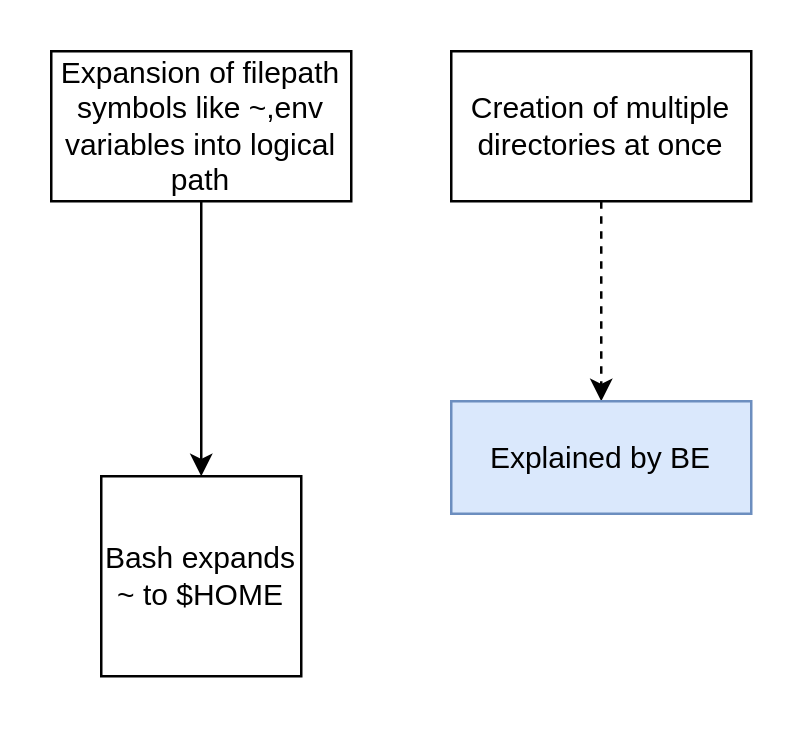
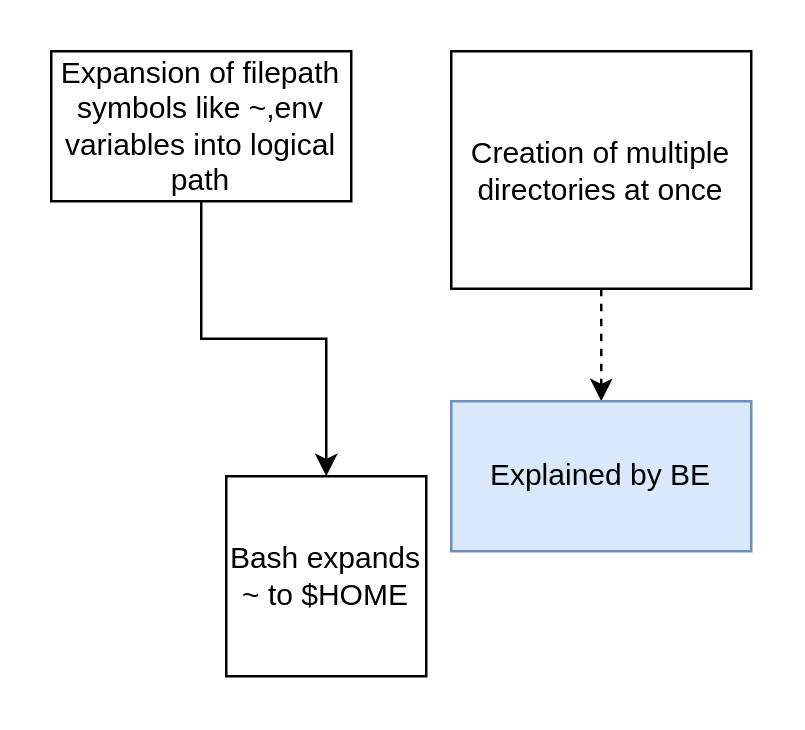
- <mxCell id="6" value="Creation of multiple&lt;div&gt;directories at once&lt;/div&gt;" style="rounded=0;whiteSpace=wrap;html=1;" vertex="1" parent="1"><mxGeometry x="180" y="20" width="120" height="60" as="geometry" /></mxCell>
+ <mxCell id="6" value="Creation of multiple&lt;div&gt;directories at once&lt;/div&gt;" style="rounded=0;whiteSpace=wrap;html=1;" vertex="1" parent="1"><mxGeometry x="180" y="20" width="120" height="95" as="geometry" /></mxCell>
- <mxCell id="7" value="Explained by BE" style="rounded=0;whiteSpace=wrap;html=1;fillColor=#dae8fc;strokeColor=#6c8ebf;" vertex="1" parent="1"><mxGeometry x="180" y="160" width="120" height="45" as="geometry" /></mxCell>
+ <mxCell id="7" value="Explained by BE" style="rounded=0;whiteSpace=wrap;html=1;fillColor=#dae8fc;strokeColor=#6c8ebf;" vertex="1" parent="1"><mxGeometry x="180" y="160" width="120" height="60" as="geometry" /></mxCell>
- <mxCell id="2" value="Bash expands ~ to $HOME" style="whiteSpace=wrap;html=1;aspect=fixed;" vertex="1" parent="1"><mxGeometry x="40" y="190" width="80" height="80" as="geometry" /></mxCell>
+ <mxCell id="2" value="Bash expands ~ to $HOME" style="whiteSpace=wrap;html=1;aspect=fixed;" vertex="1" parent="1"><mxGeometry x="90" y="190" width="80" height="80" as="geometry" /></mxCell>
